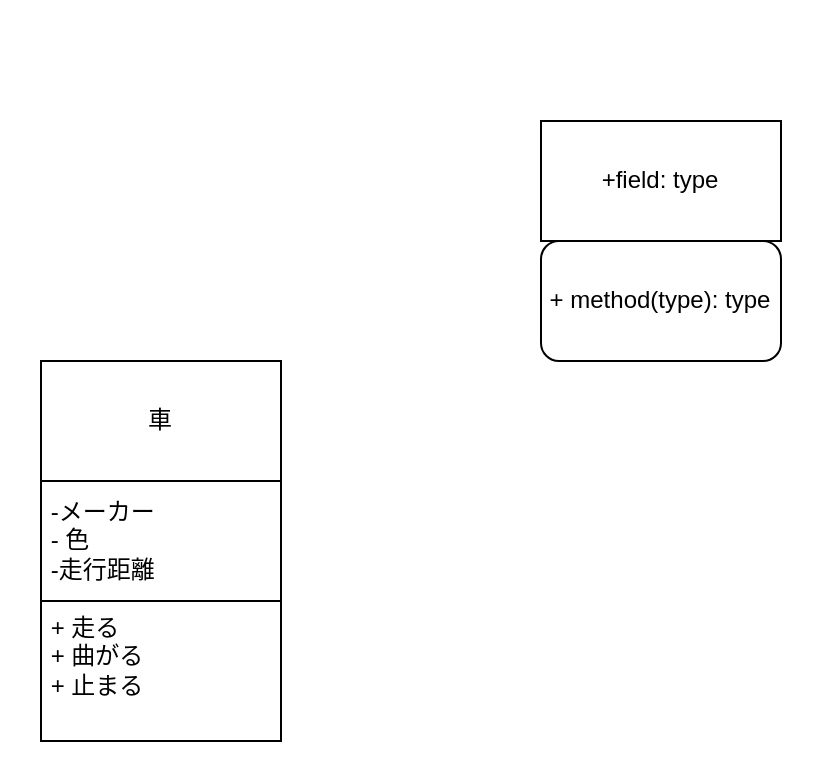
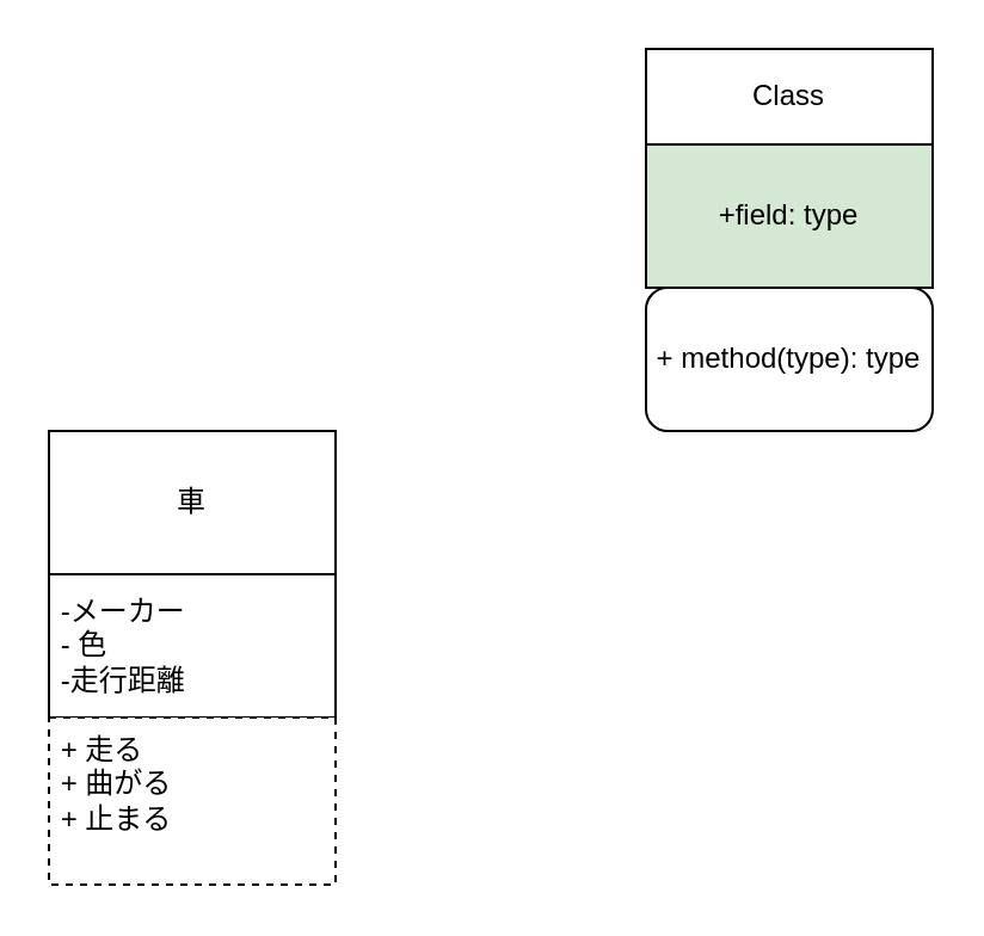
+ <mxCell id="4" value="Class" style="rounded=0;whiteSpace=wrap;html=1;" vertex="1" parent="1"><mxGeometry x="270" y="20" width="120" height="40" as="geometry" /></mxCell>
- <mxCell id="2" value="+field: type" style="rounded=0;whiteSpace=wrap;html=1;" vertex="1" parent="1"><mxGeometry x="270" y="60" width="120" height="60" as="geometry" /></mxCell>
+ <mxCell id="2" value="+field: type" style="rounded=0;whiteSpace=wrap;html=1;fillColor=#d5e8d4;" vertex="1" parent="1"><mxGeometry x="270" y="60" width="120" height="60" as="geometry" /></mxCell>
- <mxCell id="6" value="&amp;nbsp;+ 走る&lt;div&gt;&amp;nbsp;+ 曲がる&lt;/div&gt;&lt;div&gt;&amp;nbsp;+ 止まる&lt;/div&gt;&lt;div&gt;&lt;br&gt;&lt;/div&gt;" style="rounded=0;whiteSpace=wrap;html=1;align=left;" vertex="1" parent="1"><mxGeometry x="20" y="300" width="120" height="70" as="geometry" /></mxCell>
+ <mxCell id="6" value="&amp;nbsp;+ 走る&lt;div&gt;&amp;nbsp;+ 曲がる&lt;/div&gt;&lt;div&gt;&amp;nbsp;+ 止まる&lt;/div&gt;&lt;div&gt;&lt;br&gt;&lt;/div&gt;" style="rounded=0;whiteSpace=wrap;html=1;align=left;dashed=1;" vertex="1" parent="1"><mxGeometry x="20" y="300" width="120" height="70" as="geometry" /></mxCell>
